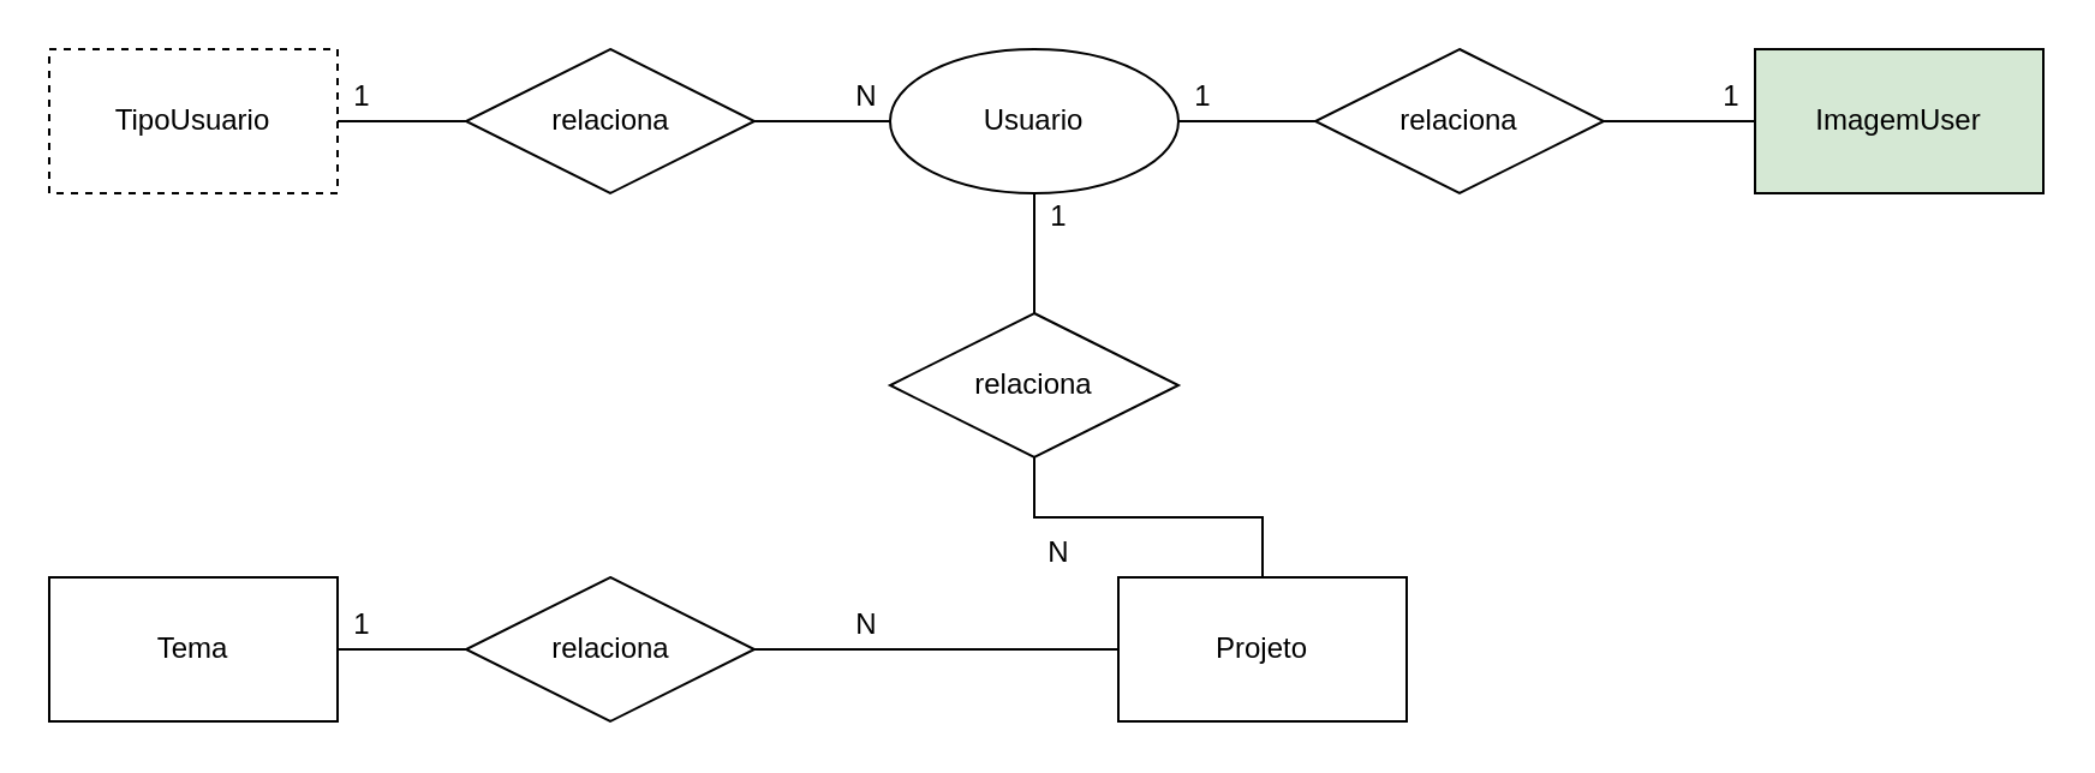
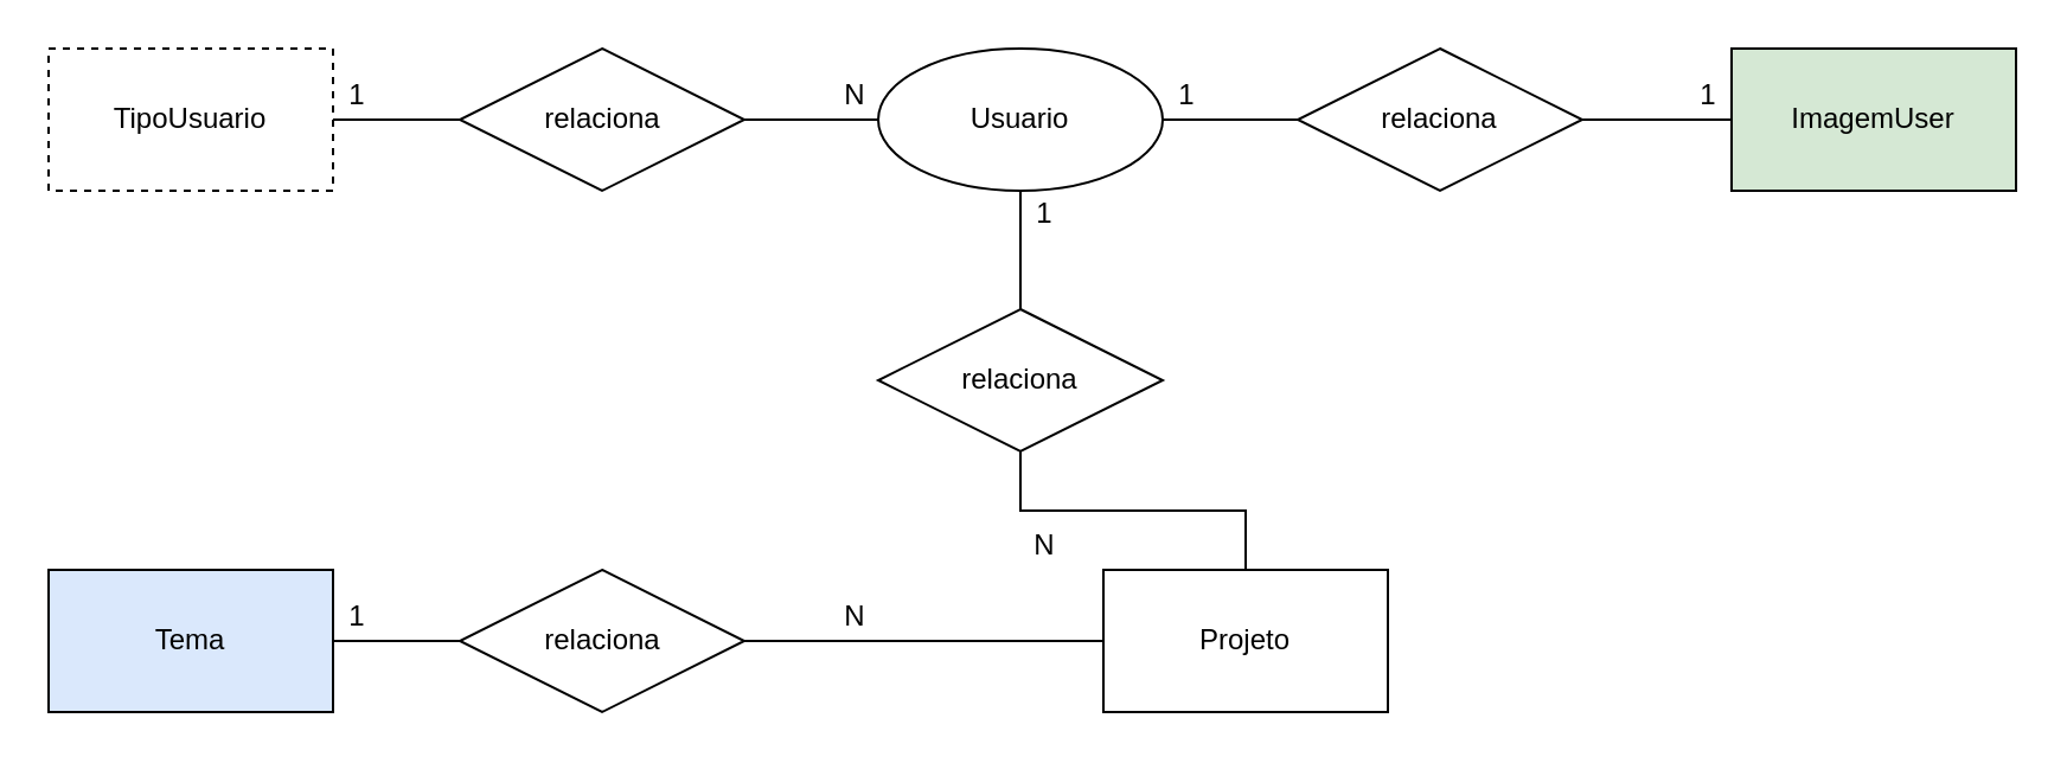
- <mxCell id="7" value="Tema" style="rounded=0;whiteSpace=wrap;html=1;" vertex="1" parent="1"><mxGeometry x="20" y="240" width="120" height="60" as="geometry" /></mxCell>
+ <mxCell id="7" value="Tema" style="rounded=0;whiteSpace=wrap;html=1;fillColor=#dae8fc;" vertex="1" parent="1"><mxGeometry x="20" y="240" width="120" height="60" as="geometry" /></mxCell>
